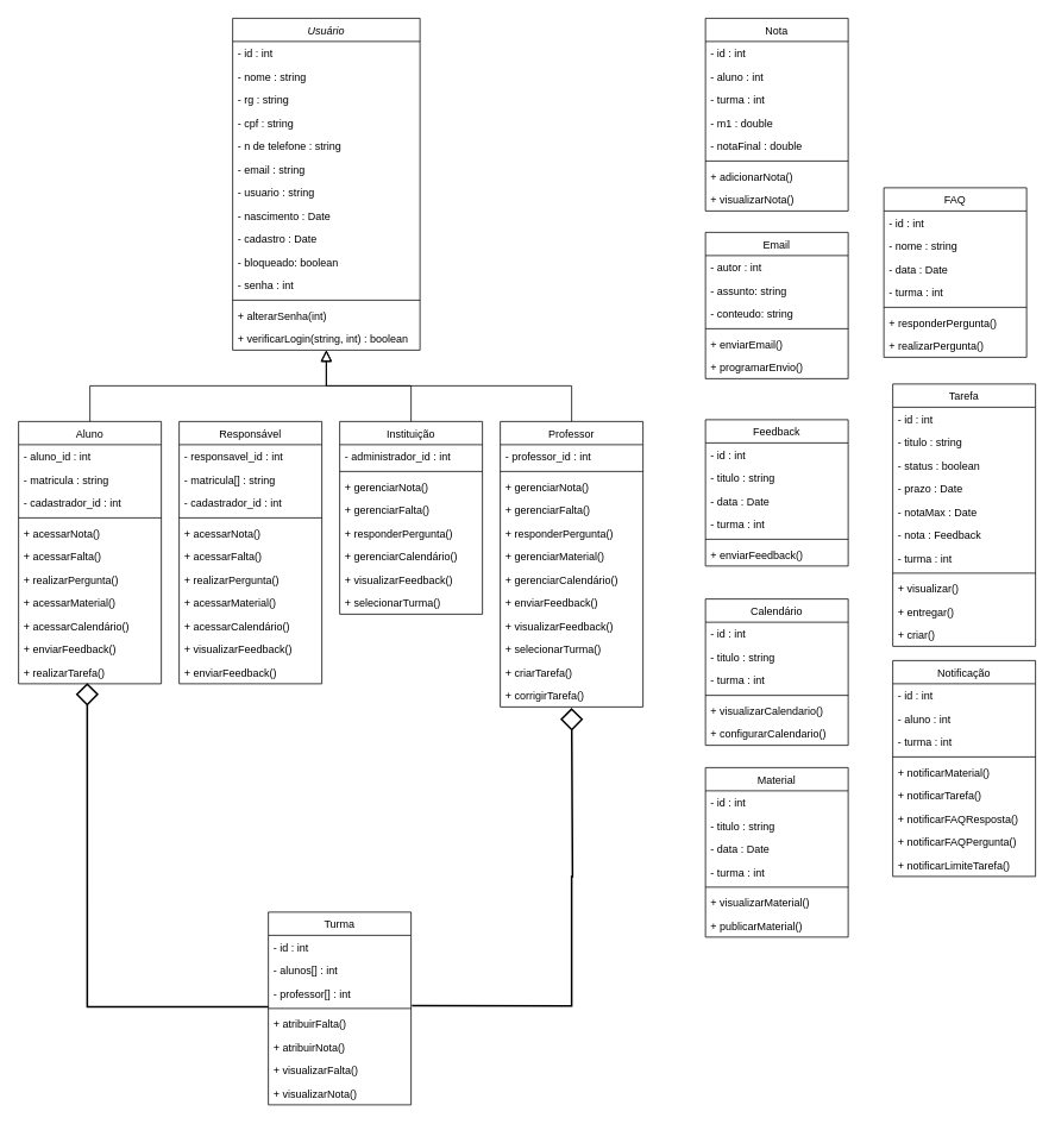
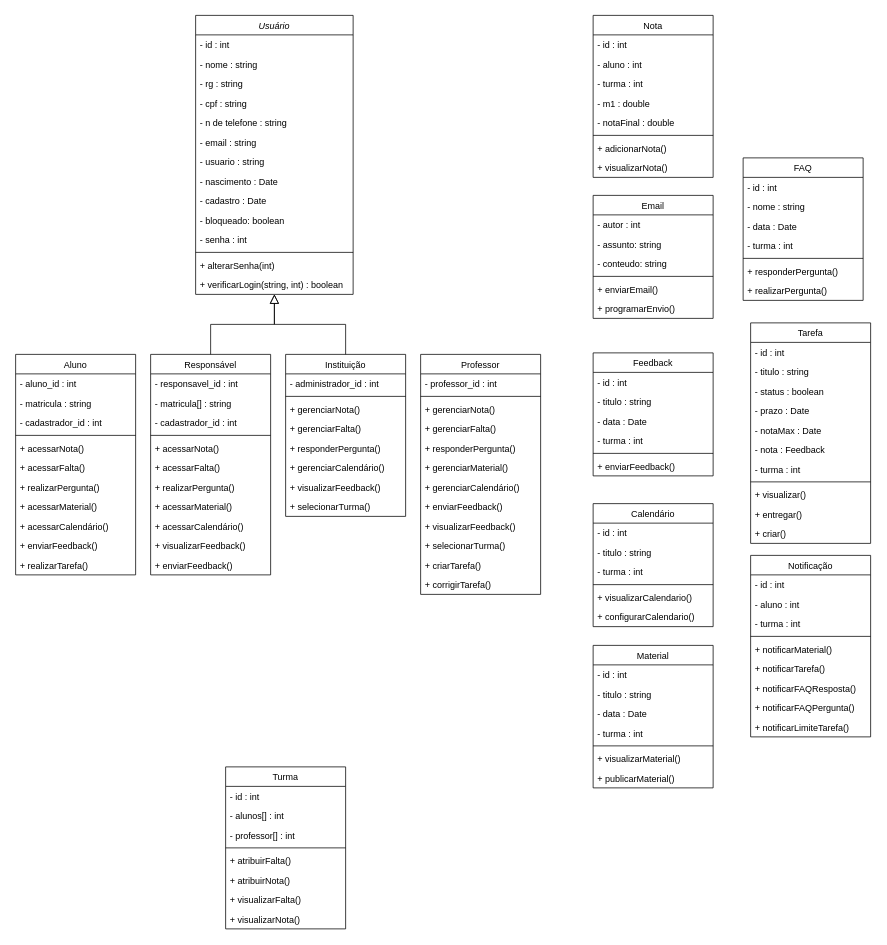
- <mxCell id="29" value="" style="endArrow=block;endSize=10;endFill=0;shadow=0;strokeWidth=1;rounded=0;edgeStyle=elbowEdgeStyle;elbow=vertical;" parent="1" source="17" target="2" edge="1"><mxGeometry width="160" relative="1" as="geometry"><mxPoint x="240" y="275" as="sourcePoint" /><mxPoint x="240" y="275" as="targetPoint" /></mxGeometry></mxCell>
- <mxCell id="66" value="" style="endArrow=block;endSize=10;endFill=0;shadow=0;strokeWidth=1;rounded=0;edgeStyle=elbowEdgeStyle;elbow=vertical;exitX=0.5;exitY=0;exitDx=0;exitDy=0;entryX=0.5;entryY=1.038;entryDx=0;entryDy=0;entryPerimeter=0;" parent="1" source="53" target="16" edge="1"><mxGeometry width="160" relative="1" as="geometry"><mxPoint x="755" y="352" as="sourcePoint" /><mxPoint x="550" y="412" as="targetPoint" /><Array as="points"><mxPoint x="530" y="432" /><mxPoint x="630" y="412" /></Array></mxGeometry></mxCell>
+ <mxCell id="42" value="" style="endArrow=block;endSize=10;endFill=0;shadow=0;strokeWidth=1;rounded=0;edgeStyle=elbowEdgeStyle;elbow=vertical;" parent="1" source="30" target="2" edge="1"><mxGeometry width="160" relative="1" as="geometry"><mxPoint x="250" y="445" as="sourcePoint" /><mxPoint x="350" y="343" as="targetPoint" /></mxGeometry></mxCell>
- <mxCell id="77" style="edgeStyle=orthogonalEdgeStyle;rounded=0;orthogonalLoop=1;jettySize=auto;html=1;entryX=0.481;entryY=0.962;entryDx=0;entryDy=0;entryPerimeter=0;endArrow=diamond;endFill=0;strokeWidth=2;startSize=6;sourcePerimeterSpacing=0;arcSize=100;endSize=21;exitX=0;exitY=1.077;exitDx=0;exitDy=0;exitPerimeter=0;" parent="1" source="71" target="28" edge="1"><mxGeometry relative="1" as="geometry"><mxPoint x="96.96" y="818.988" as="targetPoint" /></mxGeometry></mxCell>
- <mxCell id="67" style="edgeStyle=orthogonalEdgeStyle;rounded=0;orthogonalLoop=1;jettySize=auto;html=1;entryX=0.5;entryY=1.038;entryDx=0;entryDy=0;entryPerimeter=0;strokeWidth=2;endArrow=diamond;endFill=0;startSize=6;endSize=21;sourcePerimeterSpacing=0;exitX=1.006;exitY=1.038;exitDx=0;exitDy=0;exitPerimeter=0;" parent="1" source="71" target="65" edge="1"><mxGeometry relative="1" as="geometry"><Array as="points"><mxPoint x="640" y="1127" /><mxPoint x="640" y="982" /><mxPoint x="641" y="982" /></Array><mxPoint x="640.96" y="846.99" as="targetPoint" /></mxGeometry></mxCell>
